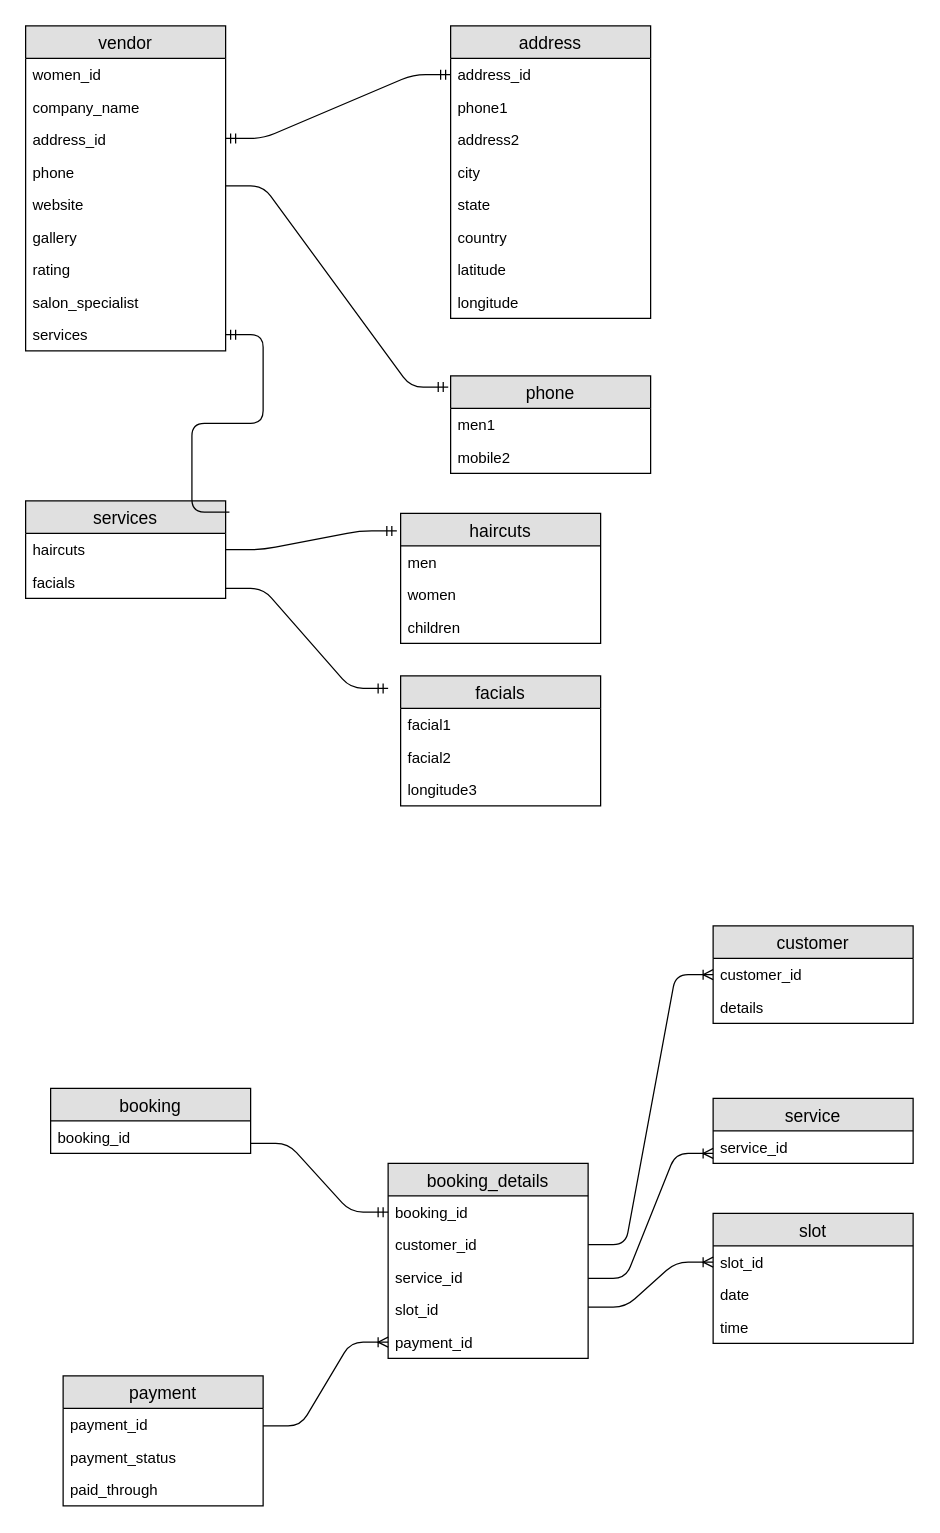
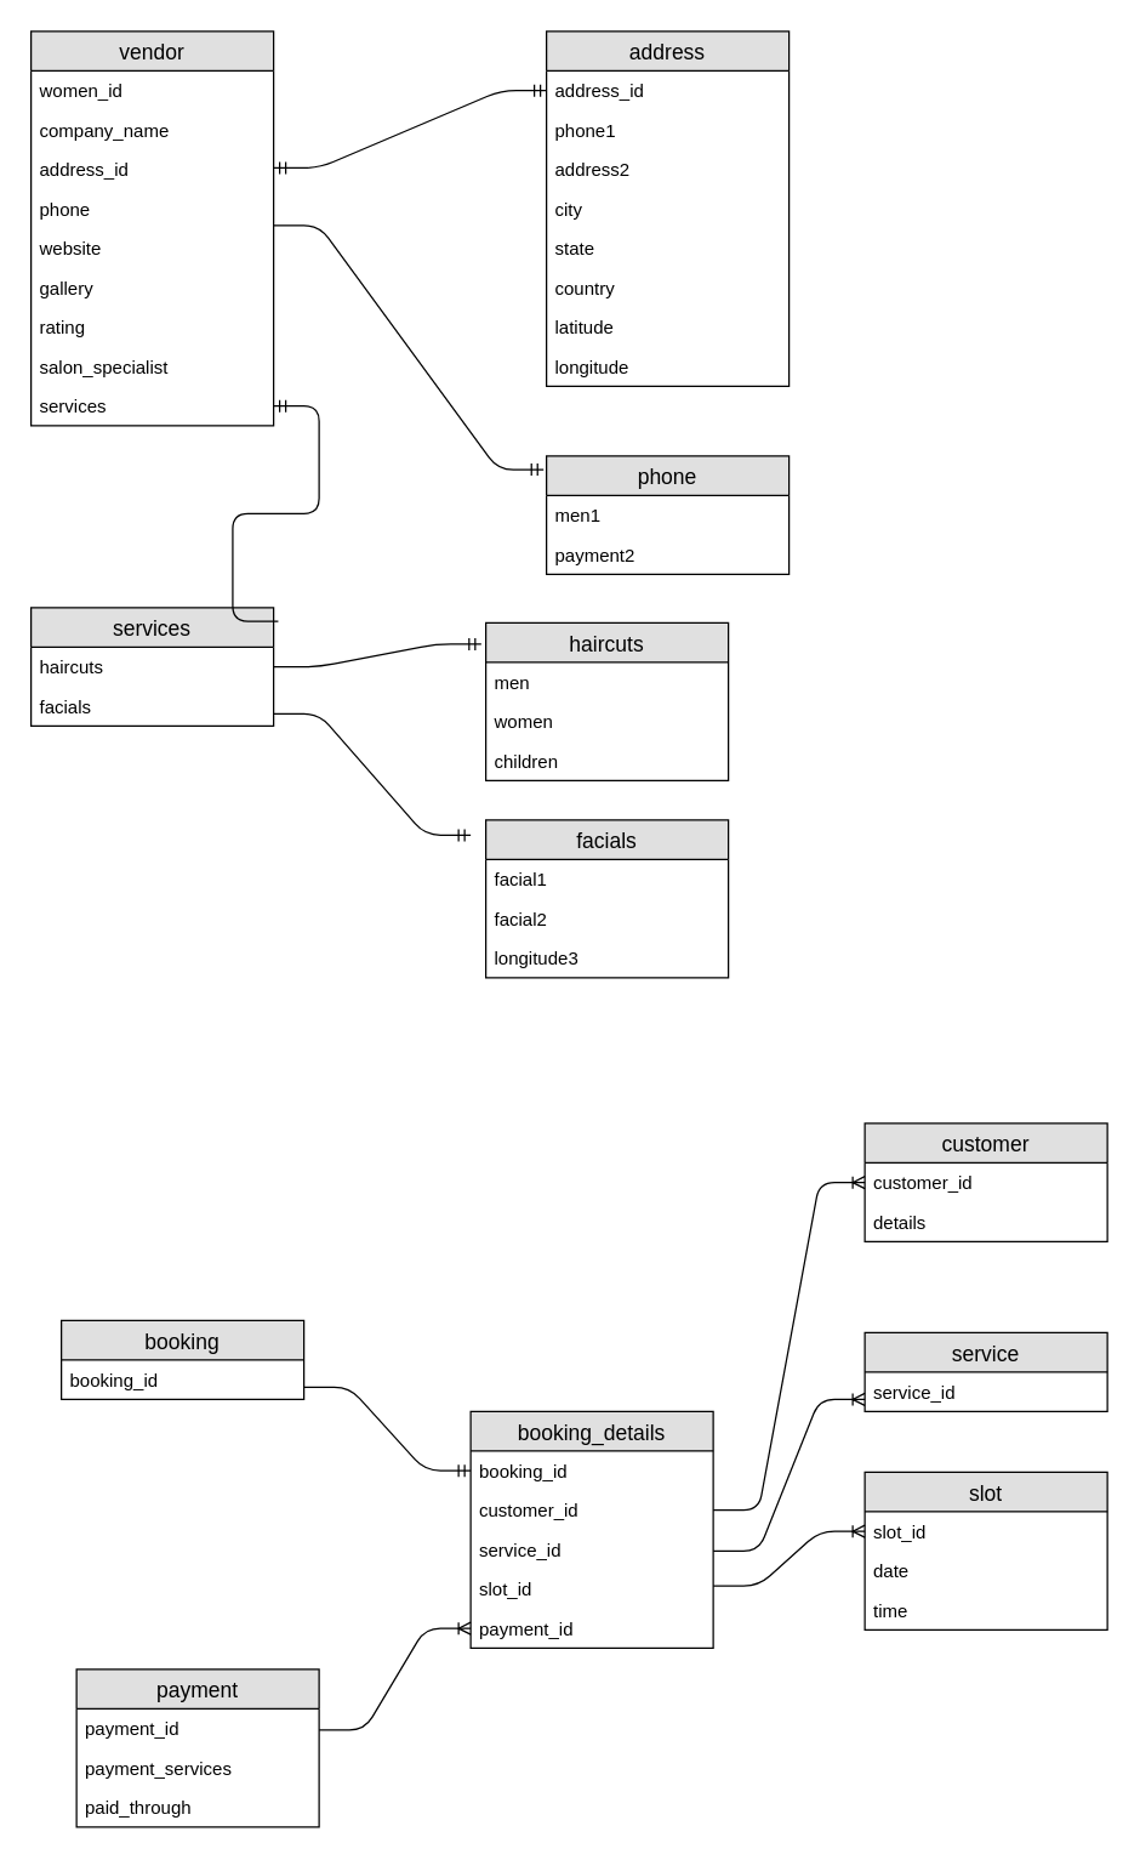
- <mxCell id="23" value="mobile2&#10;" style="text;strokeColor=none;fillColor=none;spacingLeft=4;spacingRight=4;overflow=hidden;rotatable=0;points=[[0,0.5],[1,0.5]];portConstraint=eastwest;fontSize=12;" vertex="1" parent="21"><mxGeometry y="52" width="160" height="26" as="geometry" /></mxCell>
+ <mxCell id="23" value="payment2&#10;" style="text;strokeColor=none;fillColor=none;spacingLeft=4;spacingRight=4;overflow=hidden;rotatable=0;points=[[0,0.5],[1,0.5]];portConstraint=eastwest;fontSize=12;" vertex="1" parent="21"><mxGeometry y="52" width="160" height="26" as="geometry" /></mxCell>
- <mxCell id="63" value="payment_status" style="text;strokeColor=none;fillColor=none;spacingLeft=4;spacingRight=4;overflow=hidden;rotatable=0;points=[[0,0.5],[1,0.5]];portConstraint=eastwest;fontSize=12;" vertex="1" parent="61"><mxGeometry y="52" width="160" height="26" as="geometry" /></mxCell>
+ <mxCell id="63" value="payment_services" style="text;strokeColor=none;fillColor=none;spacingLeft=4;spacingRight=4;overflow=hidden;rotatable=0;points=[[0,0.5],[1,0.5]];portConstraint=eastwest;fontSize=12;" vertex="1" parent="61"><mxGeometry y="52" width="160" height="26" as="geometry" /></mxCell>
